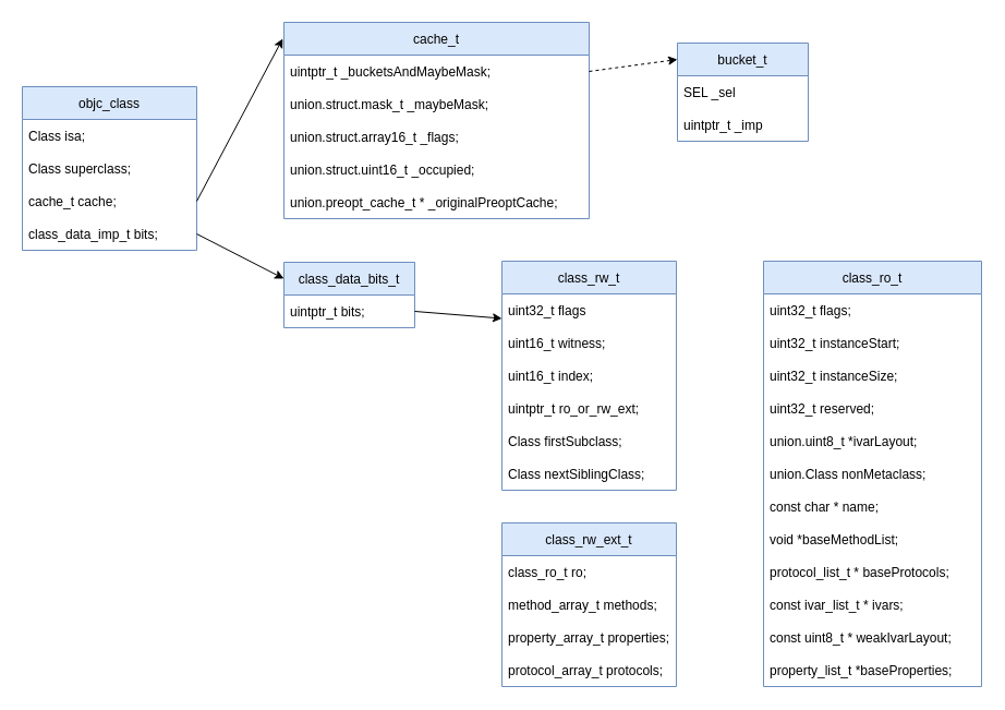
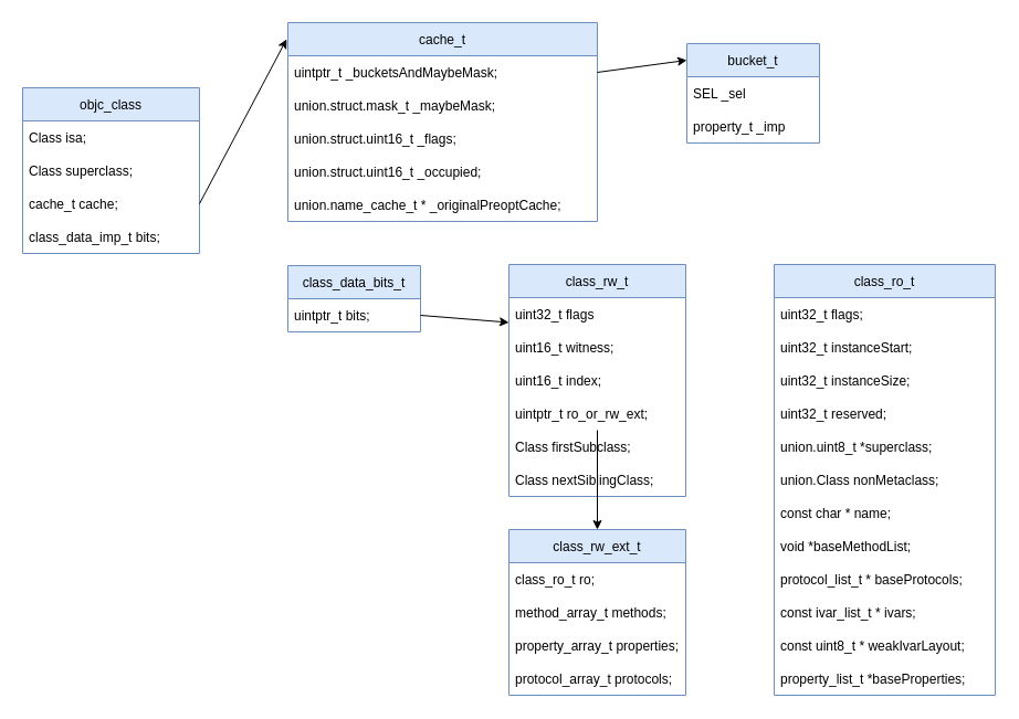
- <mxCell id="47" value="" style="endArrow=classic;html=1;rounded=0;entryX=0;entryY=0.167;entryDx=0;entryDy=0;exitX=1;exitY=0.5;exitDx=0;exitDy=0;entryPerimeter=0;dashed=1;" edge="1" parent="1" source="8" target="44"><mxGeometry relative="1" as="geometry"><mxPoint x="560" y="69" as="sourcePoint" /><mxPoint x="640" y="75.5" as="targetPoint" /></mxGeometry></mxCell>
+ <mxCell id="47" value="" style="endArrow=classic;html=1;rounded=0;entryX=0;entryY=0.167;entryDx=0;entryDy=0;exitX=1;exitY=0.5;exitDx=0;exitDy=0;entryPerimeter=0;" edge="1" parent="1" source="8" target="44"><mxGeometry relative="1" as="geometry"><mxPoint x="560" y="69" as="sourcePoint" /><mxPoint x="640" y="75.5" as="targetPoint" /></mxGeometry></mxCell>
- <mxCell id="46" value="uintptr_t _imp" style="text;strokeColor=none;fillColor=none;align=left;verticalAlign=middle;spacingLeft=4;spacingRight=4;overflow=hidden;points=[[0,0.5],[1,0.5]];portConstraint=eastwest;rotatable=0;" vertex="1" parent="44"><mxGeometry y="60" width="120" height="30" as="geometry" /></mxCell>
+ <mxCell id="46" value="property_t _imp" style="text;strokeColor=none;fillColor=none;align=left;verticalAlign=middle;spacingLeft=4;spacingRight=4;overflow=hidden;points=[[0,0.5],[1,0.5]];portConstraint=eastwest;rotatable=0;" vertex="1" parent="44"><mxGeometry y="60" width="120" height="30" as="geometry" /></mxCell>
- <mxCell id="10" value="union.struct.array16_t _flags;" style="text;strokeColor=none;fillColor=none;align=left;verticalAlign=middle;spacingLeft=4;spacingRight=4;overflow=hidden;points=[[0,0.5],[1,0.5]];portConstraint=eastwest;rotatable=0;" parent="7" vertex="1"><mxGeometry y="90" width="280" height="30" as="geometry" /></mxCell>
+ <mxCell id="10" value="union.struct.uint16_t _flags;" style="text;strokeColor=none;fillColor=none;align=left;verticalAlign=middle;spacingLeft=4;spacingRight=4;overflow=hidden;points=[[0,0.5],[1,0.5]];portConstraint=eastwest;rotatable=0;" parent="7" vertex="1"><mxGeometry y="90" width="280" height="30" as="geometry" /></mxCell>
- <mxCell id="12" value="union.preopt_cache_t * _originalPreoptCache;" style="text;strokeColor=none;fillColor=none;align=left;verticalAlign=middle;spacingLeft=4;spacingRight=4;overflow=hidden;points=[[0,0.5],[1,0.5]];portConstraint=eastwest;rotatable=0;" parent="7" vertex="1"><mxGeometry y="150" width="280" height="30" as="geometry" /></mxCell>
+ <mxCell id="12" value="union.name_cache_t * _originalPreoptCache;" style="text;strokeColor=none;fillColor=none;align=left;verticalAlign=middle;spacingLeft=4;spacingRight=4;overflow=hidden;points=[[0,0.5],[1,0.5]];portConstraint=eastwest;rotatable=0;" parent="7" vertex="1"><mxGeometry y="150" width="280" height="30" as="geometry" /></mxCell>
- <mxCell id="16" value="" style="endArrow=classic;html=1;rounded=0;exitX=1;exitY=0.5;exitDx=0;exitDy=0;entryX=0;entryY=0.25;entryDx=0;entryDy=0;" parent="1" source="6" target="14" edge="1"><mxGeometry relative="1" as="geometry"><mxPoint x="140" y="289" as="sourcePoint" /><mxPoint x="260" y="214" as="targetPoint" /></mxGeometry></mxCell>
- <mxCell id="36" value="union.uint8_t *ivarLayout;" style="text;strokeColor=none;fillColor=none;align=left;verticalAlign=middle;spacingLeft=4;spacingRight=4;overflow=hidden;points=[[0,0.5],[1,0.5]];portConstraint=eastwest;rotatable=0;" parent="31" vertex="1"><mxGeometry y="150" width="200" height="30" as="geometry" /></mxCell>
+ <mxCell id="36" value="union.uint8_t *superclass;" style="text;strokeColor=none;fillColor=none;align=left;verticalAlign=middle;spacingLeft=4;spacingRight=4;overflow=hidden;points=[[0,0.5],[1,0.5]];portConstraint=eastwest;rotatable=0;" parent="31" vertex="1"><mxGeometry y="150" width="200" height="30" as="geometry" /></mxCell>
+ <mxCell id="30" value="" style="endArrow=classic;html=1;rounded=0;" parent="1" source="21" target="25" edge="1"><mxGeometry relative="1" as="geometry"><mxPoint x="780" y="249" as="sourcePoint" /><mxPoint x="860" y="249" as="targetPoint" /></mxGeometry></mxCell>
